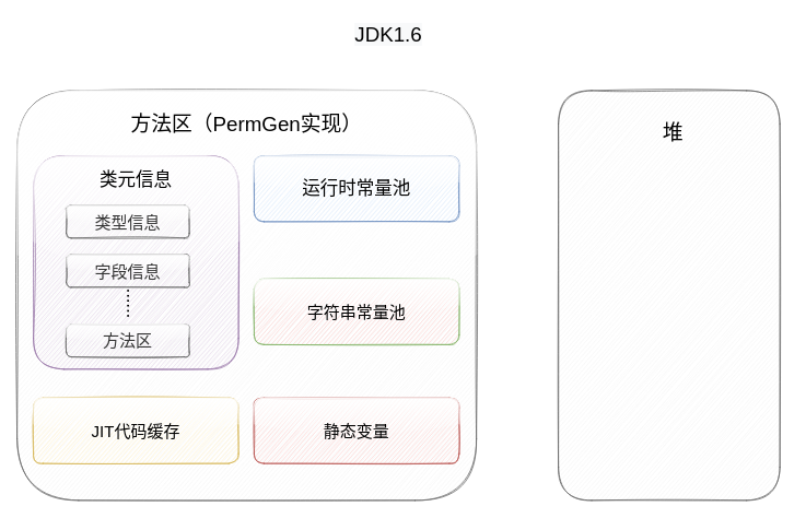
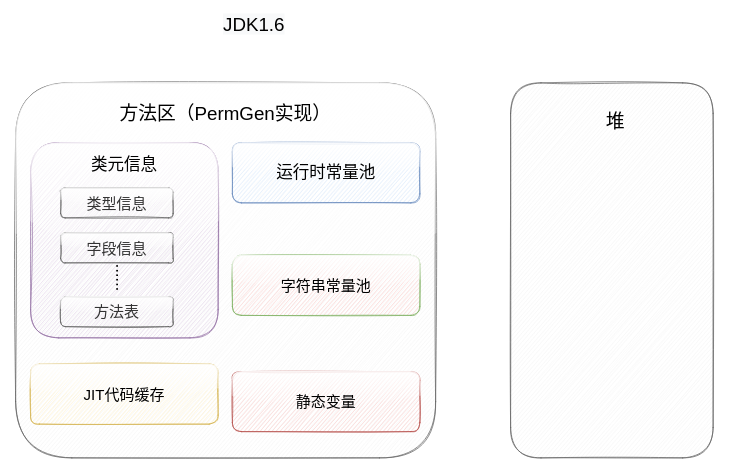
- <mxCell id="18" value="&lt;span style=&quot;color: rgb(0 , 0 , 0) ; font-family: &amp;#34;helvetica&amp;#34; ; font-size: 25px ; font-style: normal ; font-weight: 400 ; letter-spacing: normal ; text-align: center ; text-indent: 0px ; text-transform: none ; word-spacing: 0px ; background-color: rgb(248 , 249 , 250) ; display: inline ; float: none&quot;&gt;JDK1.6&lt;/span&gt;" style="text;whiteSpace=wrap;html=1;" vertex="1" parent="1"><mxGeometry x="430" y="20" width="110" height="30" as="geometry" /></mxCell>
+ <mxCell id="18" value="&lt;span style=&quot;color: rgb(0 , 0 , 0) ; font-family: &amp;#34;helvetica&amp;#34; ; font-size: 25px ; font-style: normal ; font-weight: 400 ; letter-spacing: normal ; text-align: center ; text-indent: 0px ; text-transform: none ; word-spacing: 0px ; background-color: rgb(248 , 249 , 250) ; display: inline ; float: none&quot;&gt;JDK1.6&lt;/span&gt;" style="text;whiteSpace=wrap;html=1;" vertex="1" parent="1"><mxGeometry x="295" y="10" width="110" height="30" as="geometry" /></mxCell>
- <mxCell id="12" value="方法区" style="rounded=1;whiteSpace=wrap;html=1;fillColor=#f5f5f5;strokeColor=#666666;sketch=1;fontSize=20;fontColor=#333333;glass=1;shadow=0;" parent="1" vertex="1"><mxGeometry x="80" y="395" width="150" height="40" as="geometry" /></mxCell>
+ <mxCell id="12" value="方法表" style="rounded=1;whiteSpace=wrap;html=1;fillColor=#f5f5f5;strokeColor=#666666;sketch=1;fontSize=20;fontColor=#333333;glass=1;shadow=0;" parent="1" vertex="1"><mxGeometry x="80" y="395" width="150" height="40" as="geometry" /></mxCell>
- <mxCell id="6" value="静态变量" style="rounded=1;whiteSpace=wrap;html=1;fillColor=#f8cecc;strokeColor=#b85450;sketch=1;fontSize=20;glass=1;shadow=0;" parent="1" vertex="1"><mxGeometry x="309" y="485" width="250" height="80" as="geometry" /></mxCell>
+ <mxCell id="6" value="静态变量" style="rounded=1;whiteSpace=wrap;html=1;fillColor=#f8cecc;strokeColor=#b85450;sketch=1;fontSize=20;glass=1;shadow=0;" parent="1" vertex="1"><mxGeometry x="309" y="495" width="250" height="80" as="geometry" /></mxCell>
